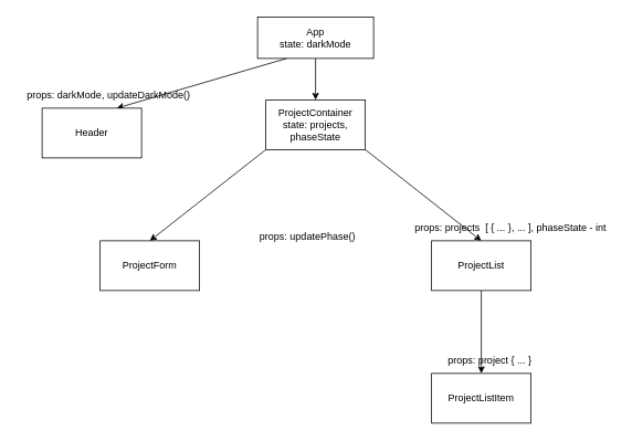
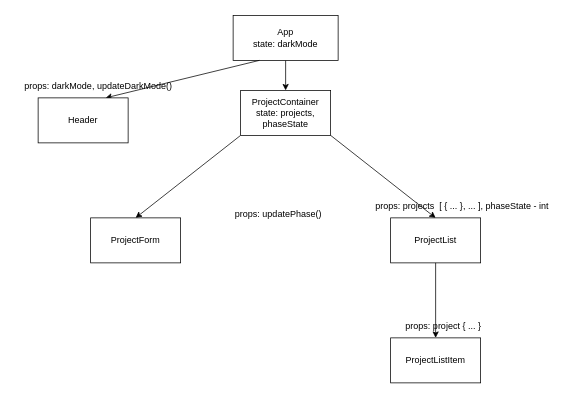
- <mxCell id="3" value="App&lt;br&gt;state: darkMode" style="whiteSpace=wrap;html=1;" parent="1" vertex="1"><mxGeometry x="310" y="20" width="140" height="50" as="geometry" /></mxCell>
+ <mxCell id="3" value="App&lt;br&gt;state: darkMode" style="whiteSpace=wrap;html=1;" parent="1" vertex="1"><mxGeometry x="310" y="20" width="140" height="60" as="geometry" /></mxCell>
